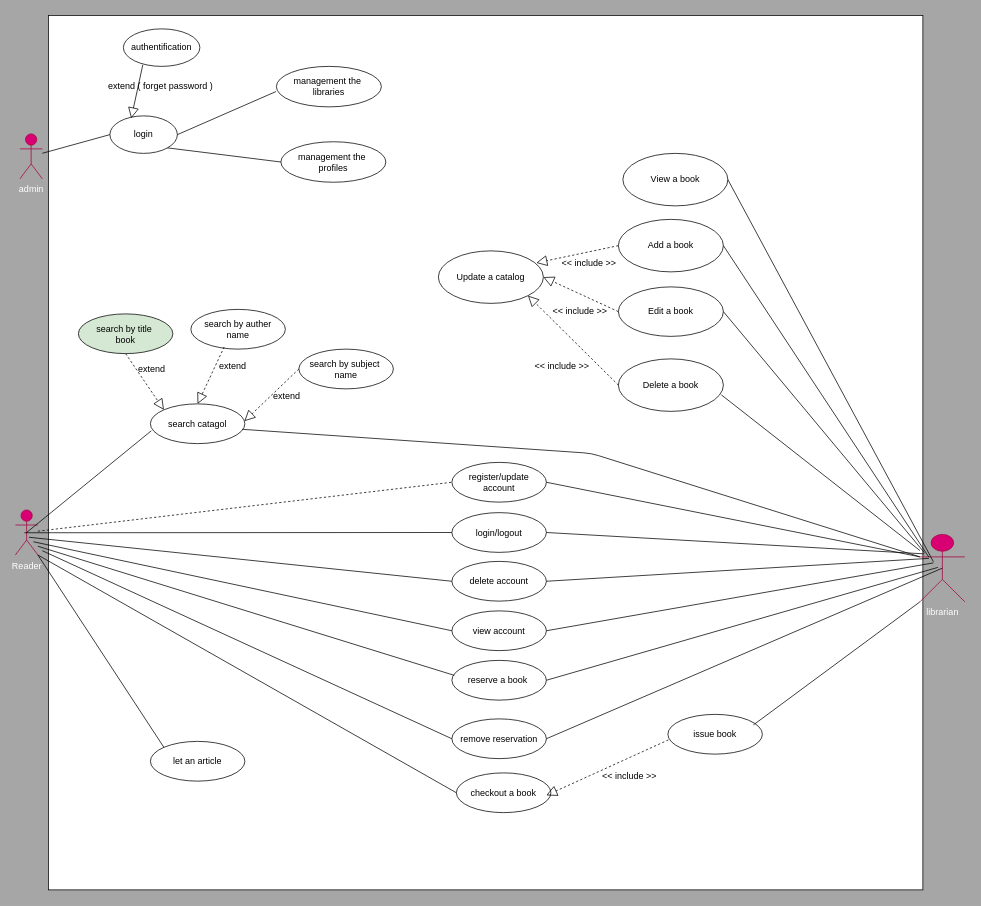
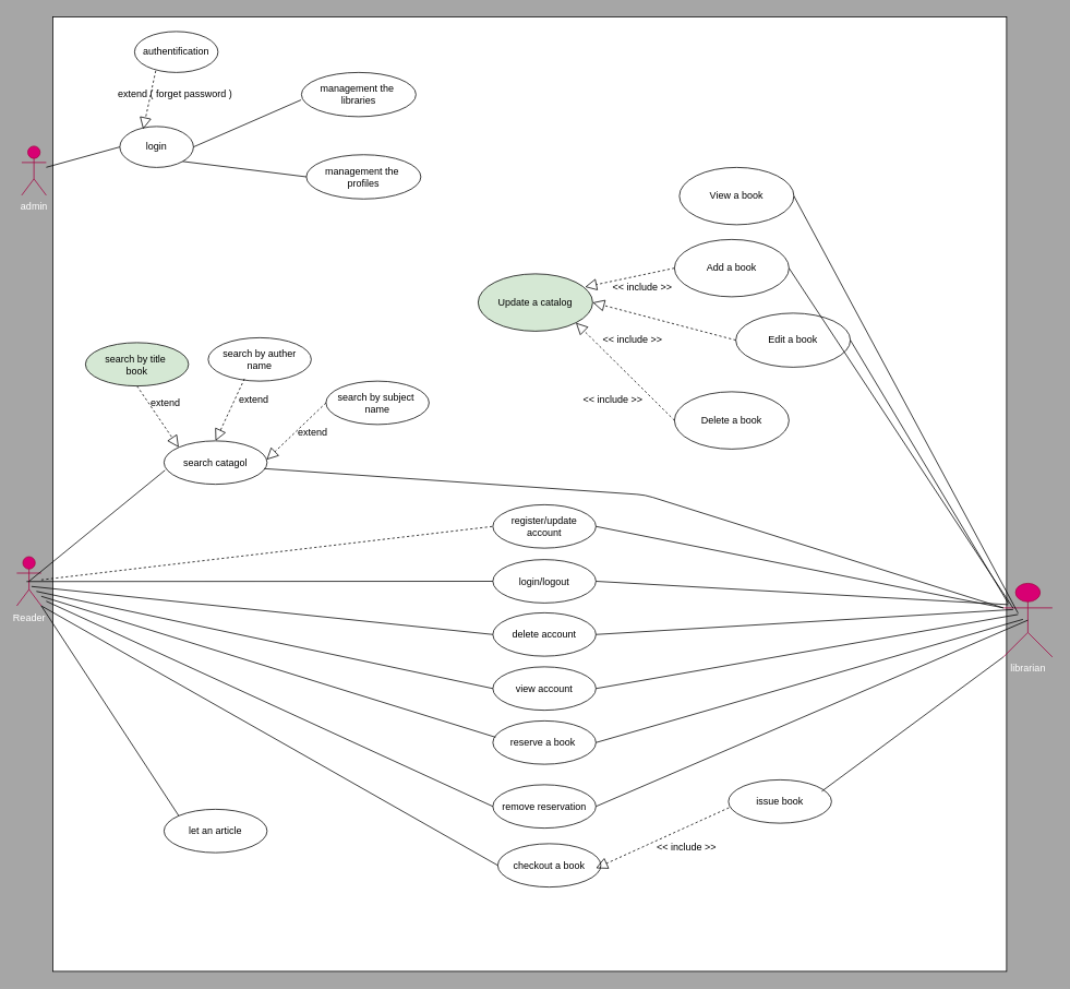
- <mxCell id="7" value="" style="endArrow=block;dashed=0;endFill=0;endSize=12;html=1;exitX=0.254;exitY=0.959;exitDx=0;exitDy=0;exitPerimeter=0;entryX=0.316;entryY=0.067;entryDx=0;entryDy=0;entryPerimeter=0;" parent="1" source="5" target="4" edge="1"><mxGeometry width="160" relative="1" as="geometry"><mxPoint x="98" y="124" as="sourcePoint" /><mxPoint x="258" y="124" as="targetPoint" /></mxGeometry></mxCell>
+ <mxCell id="7" value="" style="endArrow=block;dashed=1;endFill=0;endSize=12;html=1;exitX=0.254;exitY=0.959;exitDx=0;exitDy=0;exitPerimeter=0;entryX=0.316;entryY=0.067;entryDx=0;entryDy=0;entryPerimeter=0;" parent="1" source="5" target="4" edge="1"><mxGeometry width="160" relative="1" as="geometry"><mxPoint x="98" y="124" as="sourcePoint" /><mxPoint x="258" y="124" as="targetPoint" /></mxGeometry></mxCell>
- <mxCell id="44" value="Update a catalog" style="ellipse;whiteSpace=wrap;html=1;" parent="1" vertex="1"><mxGeometry x="584" y="334" width="140" height="70" as="geometry" /></mxCell>
+ <mxCell id="44" value="Update a catalog" style="ellipse;whiteSpace=wrap;html=1;fillColor=#d5e8d4;" parent="1" vertex="1"><mxGeometry x="584" y="334" width="140" height="70" as="geometry" /></mxCell>
- <mxCell id="42" value="Edit a book" style="ellipse;whiteSpace=wrap;html=1;" parent="1" vertex="1"><mxGeometry x="824" y="382" width="140" height="66" as="geometry" /></mxCell>
+ <mxCell id="42" value="Edit a book" style="ellipse;whiteSpace=wrap;html=1;" parent="1" vertex="1"><mxGeometry x="899" y="382" width="140" height="66" as="geometry" /></mxCell>
- <mxCell id="49" value="" style="endArrow=none;html=1;entryX=0.981;entryY=0.686;entryDx=0;entryDy=0;entryPerimeter=0;" parent="1" source="33" target="41" edge="1"><mxGeometry width="50" height="50" relative="1" as="geometry"><mxPoint x="1028" y="516" as="sourcePoint" /><mxPoint x="1078" y="466" as="targetPoint" /></mxGeometry></mxCell>
